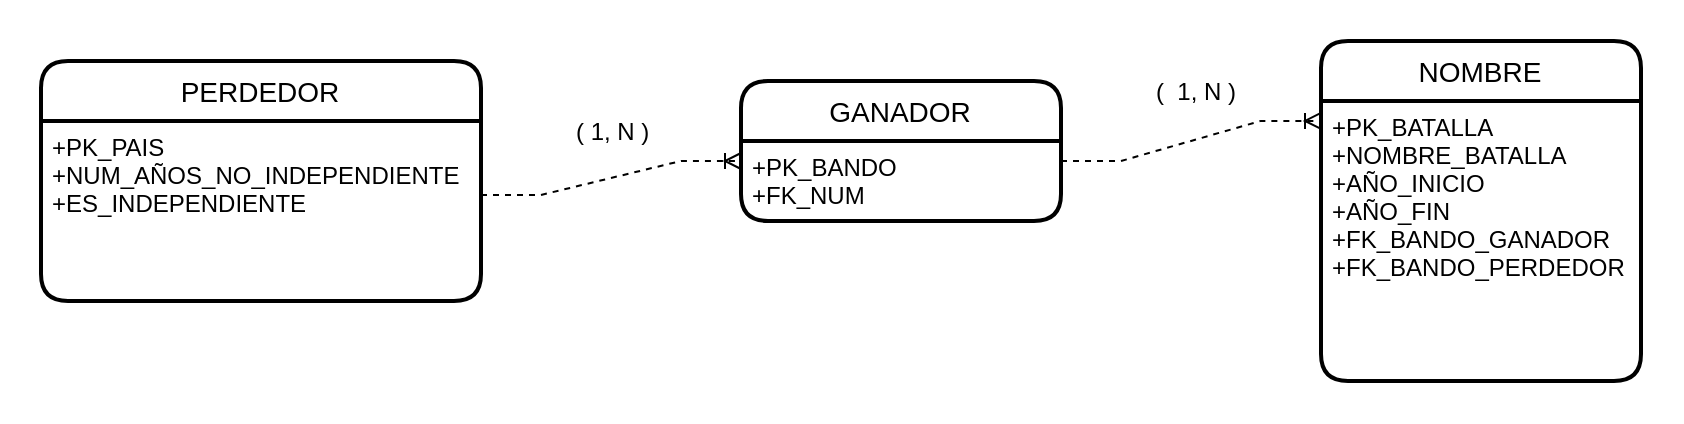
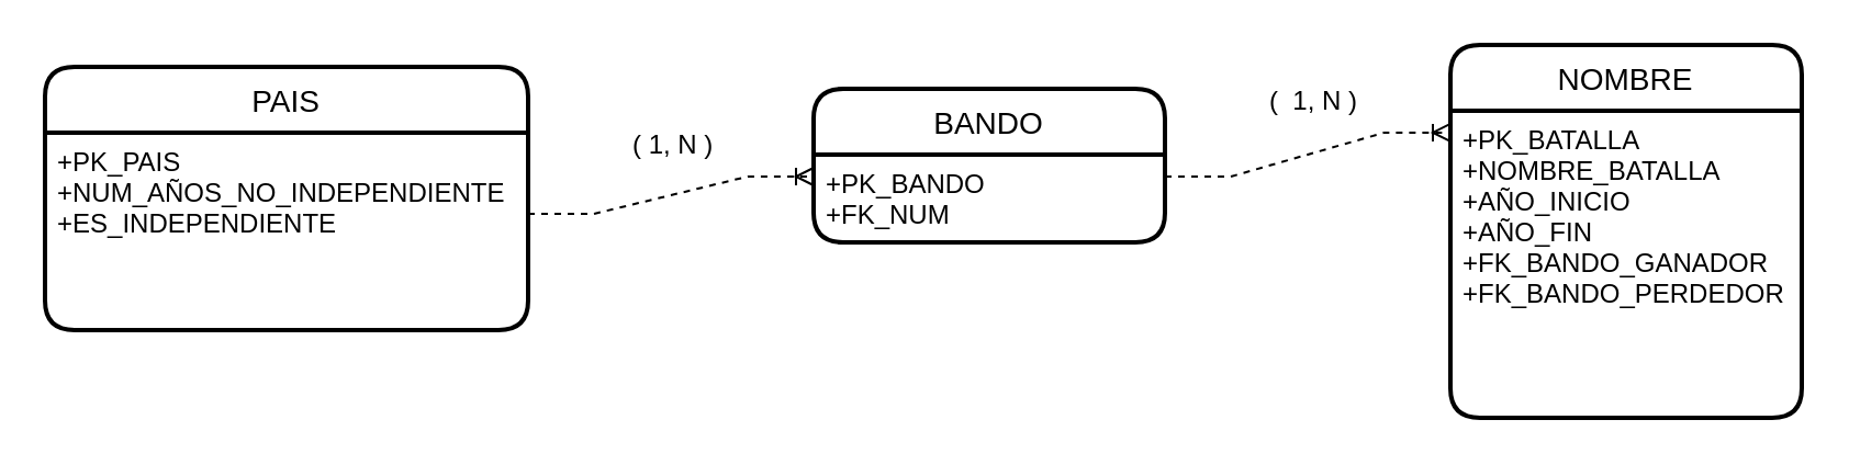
- <mxCell id="2" value="PERDEDOR" style="swimlane;childLayout=stackLayout;horizontal=1;startSize=30;horizontalStack=0;rounded=1;fontSize=14;fontStyle=0;strokeWidth=2;resizeParent=0;resizeLast=1;shadow=0;dashed=0;align=center;" vertex="1" parent="1"><mxGeometry x="20" y="30" width="220" height="120" as="geometry" /></mxCell>
+ <mxCell id="2" value="PAIS" style="swimlane;childLayout=stackLayout;horizontal=1;startSize=30;horizontalStack=0;rounded=1;fontSize=14;fontStyle=0;strokeWidth=2;resizeParent=0;resizeLast=1;shadow=0;dashed=0;align=center;" vertex="1" parent="1"><mxGeometry x="20" y="30" width="220" height="120" as="geometry" /></mxCell>
- <mxCell id="4" value="GANADOR" style="swimlane;childLayout=stackLayout;horizontal=1;startSize=30;horizontalStack=0;rounded=1;fontSize=14;fontStyle=0;strokeWidth=2;resizeParent=0;resizeLast=1;shadow=0;dashed=0;align=center;" vertex="1" parent="1"><mxGeometry x="370" y="40" width="160" height="70" as="geometry" /></mxCell>
+ <mxCell id="4" value="BANDO" style="swimlane;childLayout=stackLayout;horizontal=1;startSize=30;horizontalStack=0;rounded=1;fontSize=14;fontStyle=0;strokeWidth=2;resizeParent=0;resizeLast=1;shadow=0;dashed=0;align=center;" vertex="1" parent="1"><mxGeometry x="370" y="40" width="160" height="70" as="geometry" /></mxCell>
